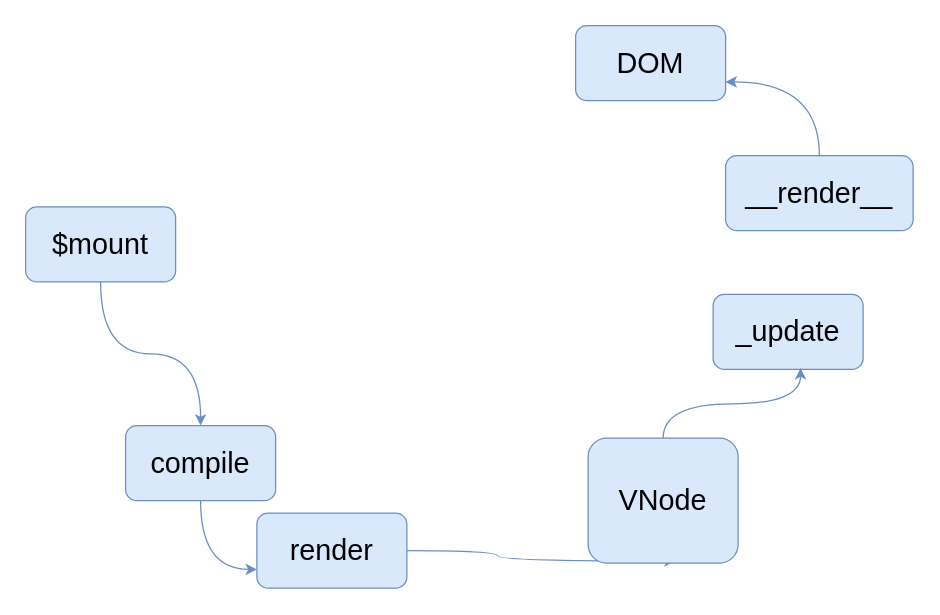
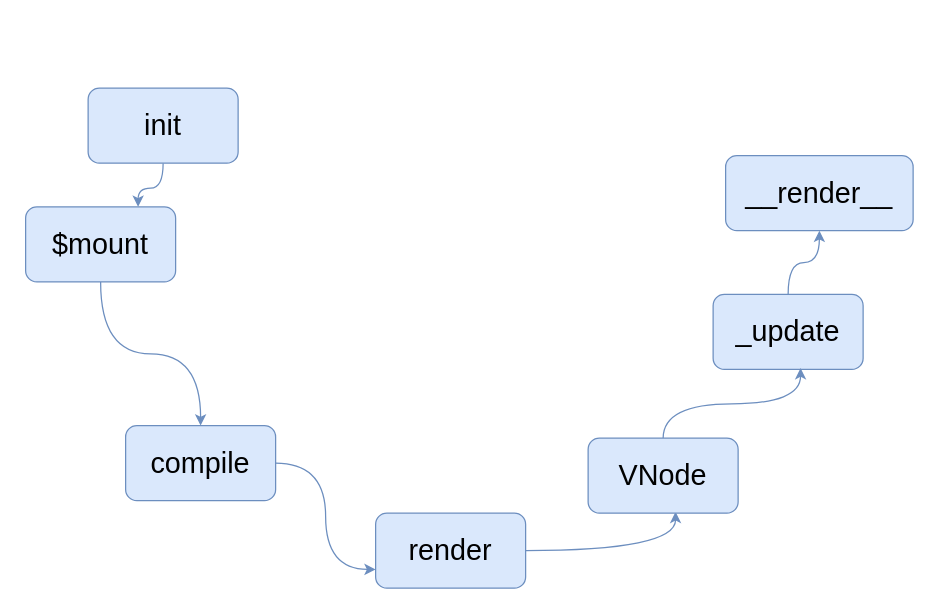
- <mxCell id="6" value="DOM" style="rounded=1;whiteSpace=wrap;html=1;fontSize=23;fillColor=#dae8fc;strokeColor=#6c8ebf;" parent="1" vertex="1"><mxGeometry x="460" y="20" width="120" height="60" as="geometry" /></mxCell>
- <mxCell id="11" style="edgeStyle=orthogonalEdgeStyle;curved=1;orthogonalLoop=1;jettySize=auto;html=1;entryX=1;entryY=0.75;entryDx=0;entryDy=0;fontSize=23;fillColor=#dae8fc;strokeColor=#6c8ebf;" parent="1" source="12" target="6" edge="1"><mxGeometry relative="1" as="geometry" /></mxCell>
+ <mxCell id="3" value="init" style="rounded=1;whiteSpace=wrap;html=1;fontSize=23;fillColor=#dae8fc;strokeColor=#6c8ebf;" parent="1" vertex="1"><mxGeometry x="70" y="70" width="120" height="60" as="geometry" /></mxCell>
+ <mxCell id="2" style="edgeStyle=orthogonalEdgeStyle;curved=1;orthogonalLoop=1;jettySize=auto;html=1;entryX=0.75;entryY=0;entryDx=0;entryDy=0;fontSize=23;fillColor=#dae8fc;strokeColor=#6c8ebf;" parent="1" source="3" target="5" edge="1"><mxGeometry relative="1" as="geometry" /></mxCell>
+ <mxCell id="13" style="edgeStyle=orthogonalEdgeStyle;curved=1;orthogonalLoop=1;jettySize=auto;html=1;exitX=0.5;exitY=0;exitDx=0;exitDy=0;fontSize=23;fillColor=#dae8fc;strokeColor=#6c8ebf;" parent="1" source="14" target="12" edge="1"><mxGeometry relative="1" as="geometry" /></mxCell>
- <mxCell id="16" value="VNode" style="rounded=1;whiteSpace=wrap;html=1;fontSize=23;fillColor=#dae8fc;strokeColor=#6c8ebf;" parent="1" vertex="1"><mxGeometry x="470" y="350" width="120" height="100" as="geometry" /></mxCell>
+ <mxCell id="16" value="VNode" style="rounded=1;whiteSpace=wrap;html=1;fontSize=23;fillColor=#dae8fc;strokeColor=#6c8ebf;" parent="1" vertex="1"><mxGeometry x="470" y="350" width="120" height="60" as="geometry" /></mxCell>
- <mxCell id="10" value="render" style="rounded=1;whiteSpace=wrap;html=1;fontSize=23;fillColor=#dae8fc;strokeColor=#6c8ebf;" parent="1" vertex="1"><mxGeometry x="205" y="410" width="120" height="60" as="geometry" /></mxCell>
+ <mxCell id="10" value="render" style="rounded=1;whiteSpace=wrap;html=1;fontSize=23;fillColor=#dae8fc;strokeColor=#6c8ebf;" parent="1" vertex="1"><mxGeometry x="300" y="410" width="120" height="60" as="geometry" /></mxCell>
